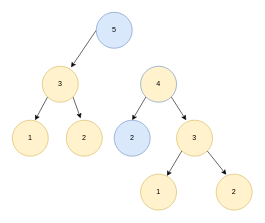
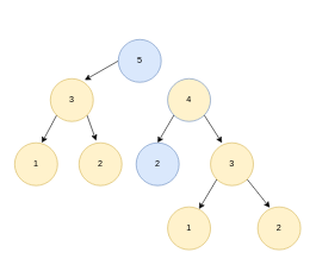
- <mxCell id="3" value="5" style="ellipse;whiteSpace=wrap;html=1;aspect=fixed;fillColor=#dae8fc;strokeColor=#6c8ebf;" vertex="1" parent="1"><mxGeometry x="160" y="20" width="60" height="60" as="geometry" /></mxCell>
+ <mxCell id="3" value="5" style="ellipse;whiteSpace=wrap;html=1;aspect=fixed;fillColor=#dae8fc;strokeColor=#6c8ebf;" vertex="1" parent="1"><mxGeometry x="165" y="55" width="60" height="60" as="geometry" /></mxCell>
